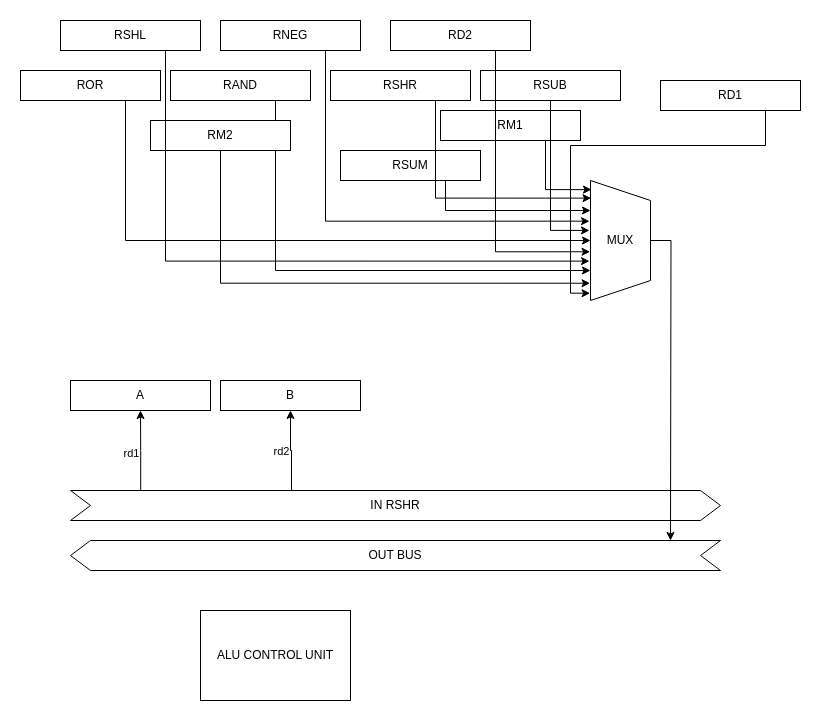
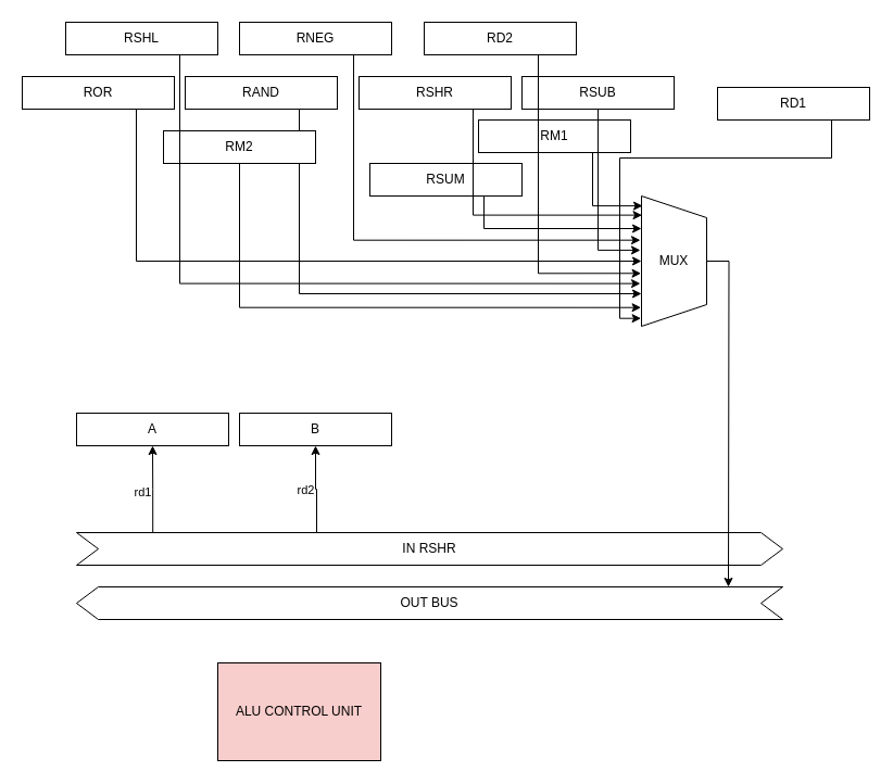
- <mxCell id="2" value="ALU CONTROL UNIT" style="rounded=0;whiteSpace=wrap;html=1;" vertex="1" parent="1"><mxGeometry x="200" y="610" width="150" height="90" as="geometry" /></mxCell>
+ <mxCell id="2" value="ALU CONTROL UNIT" style="rounded=0;whiteSpace=wrap;html=1;fillColor=#f8cecc;" vertex="1" parent="1"><mxGeometry x="200" y="610" width="150" height="90" as="geometry" /></mxCell>
